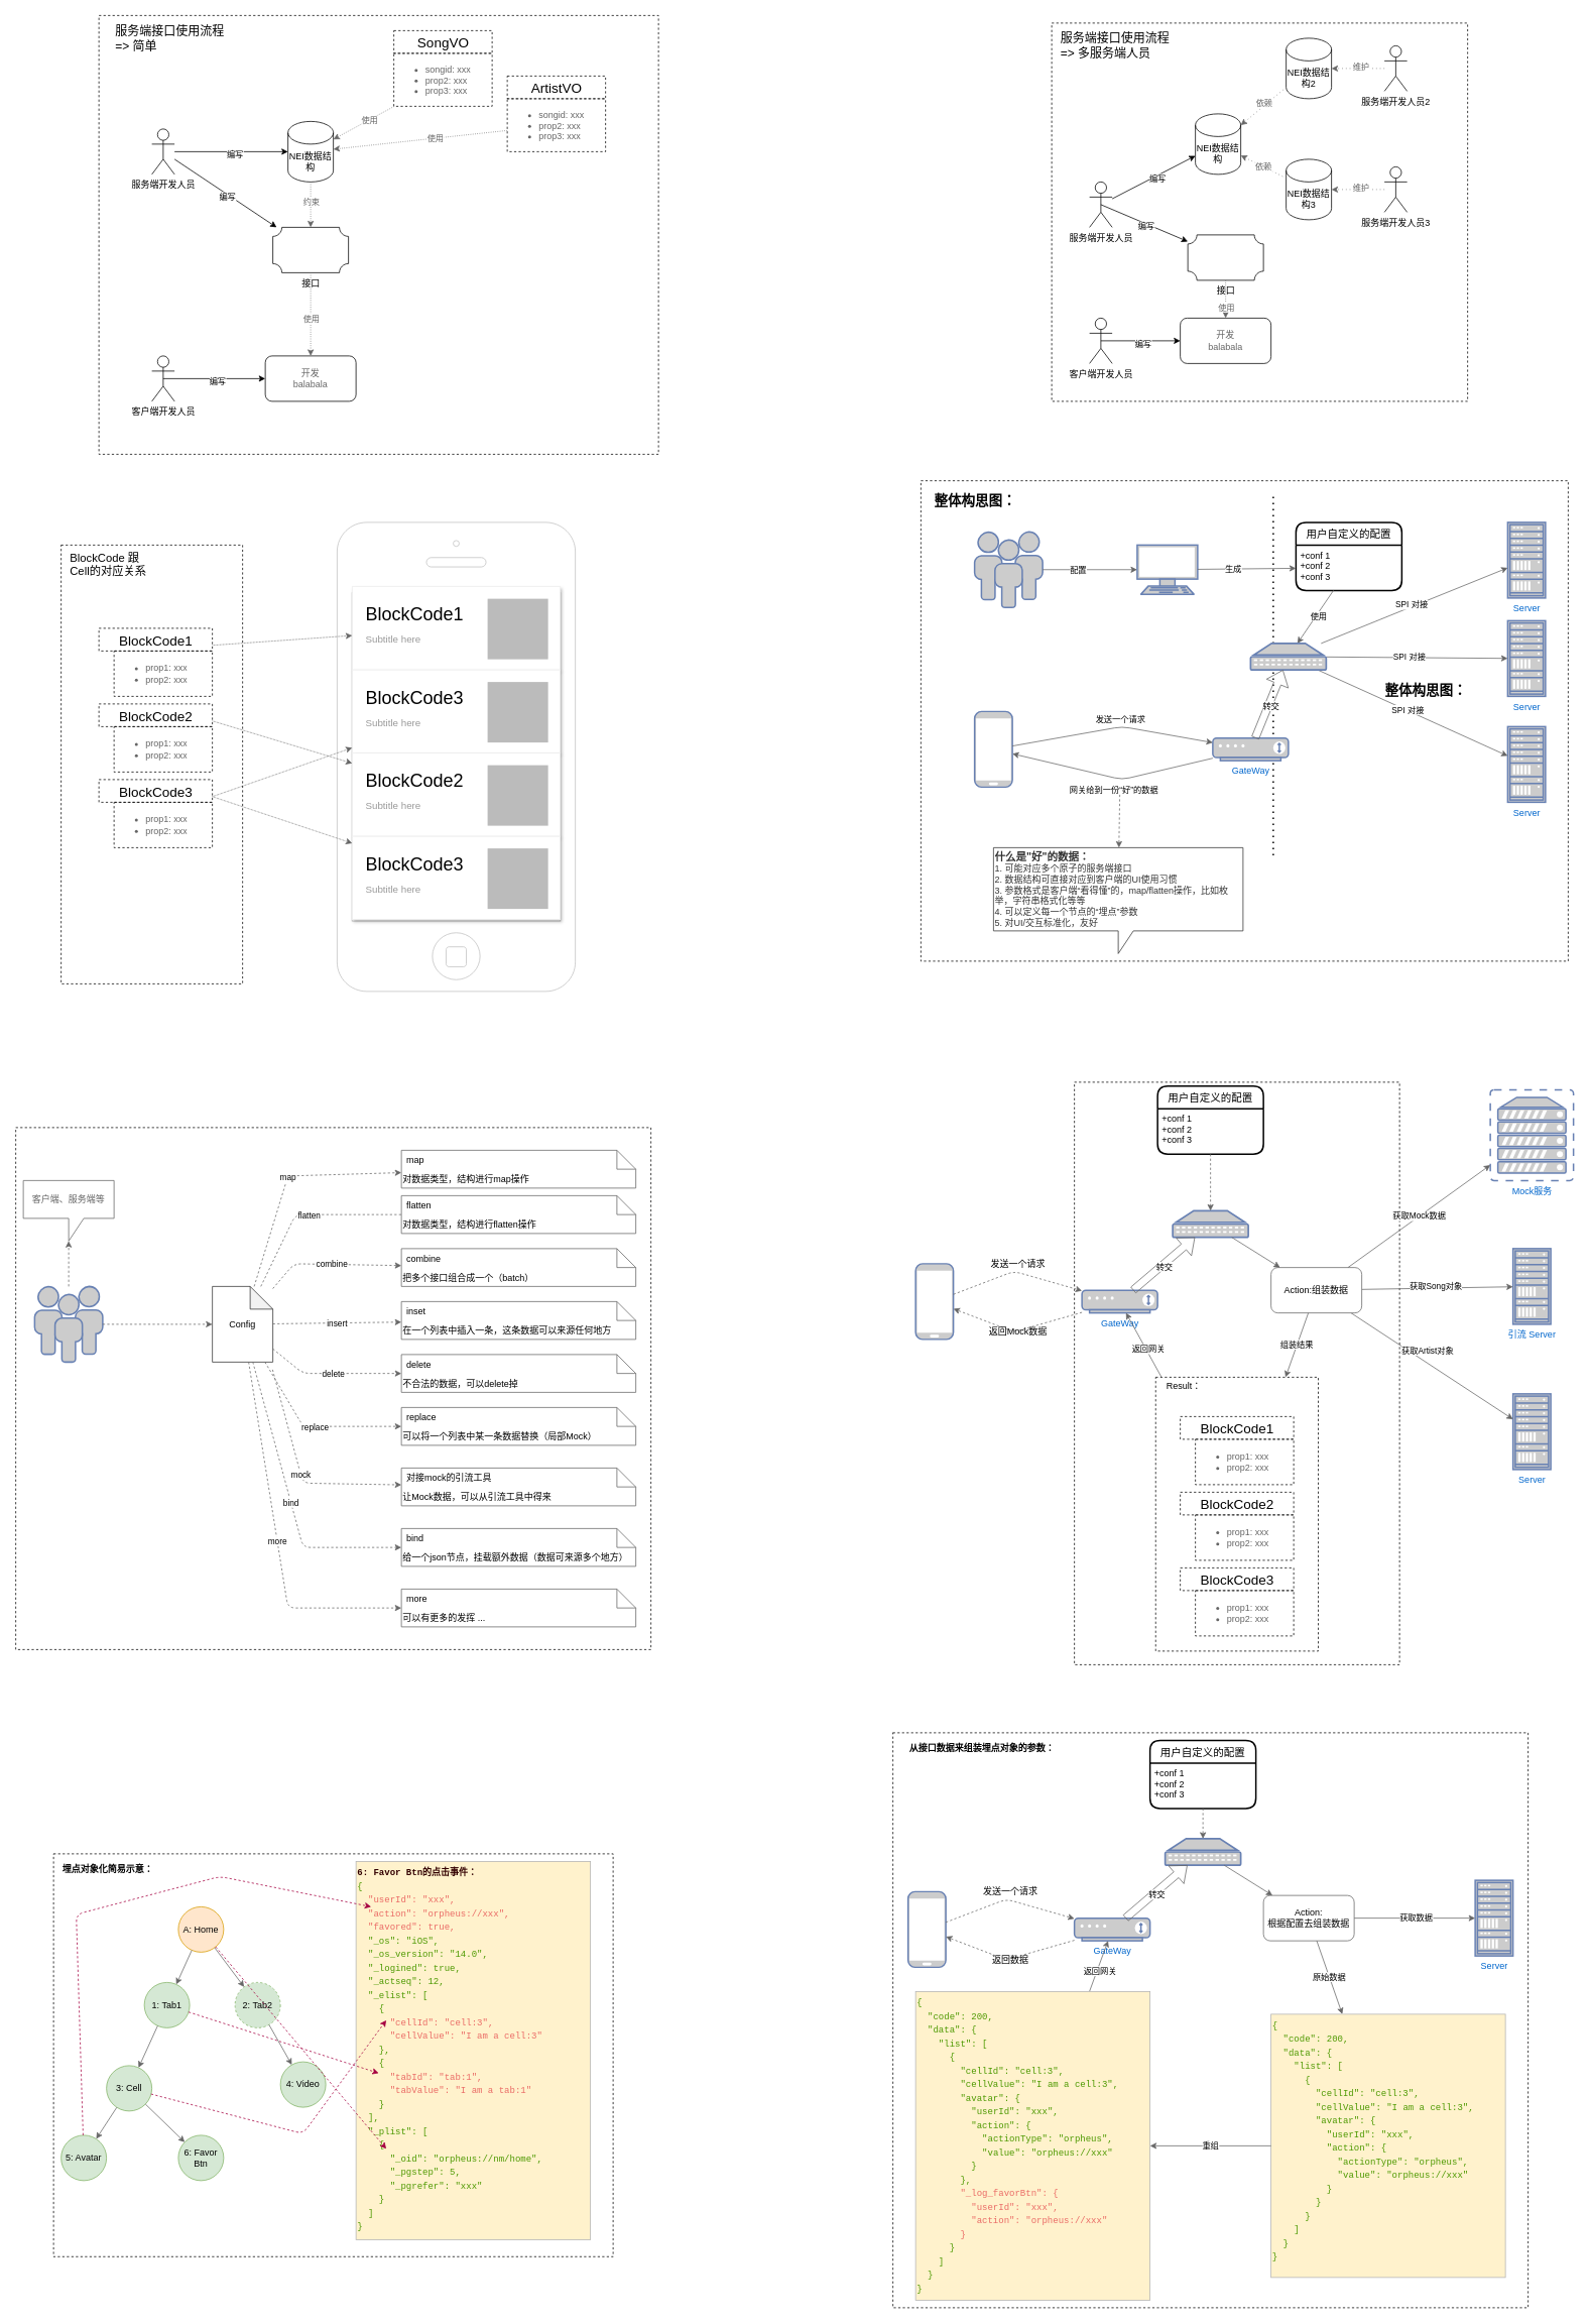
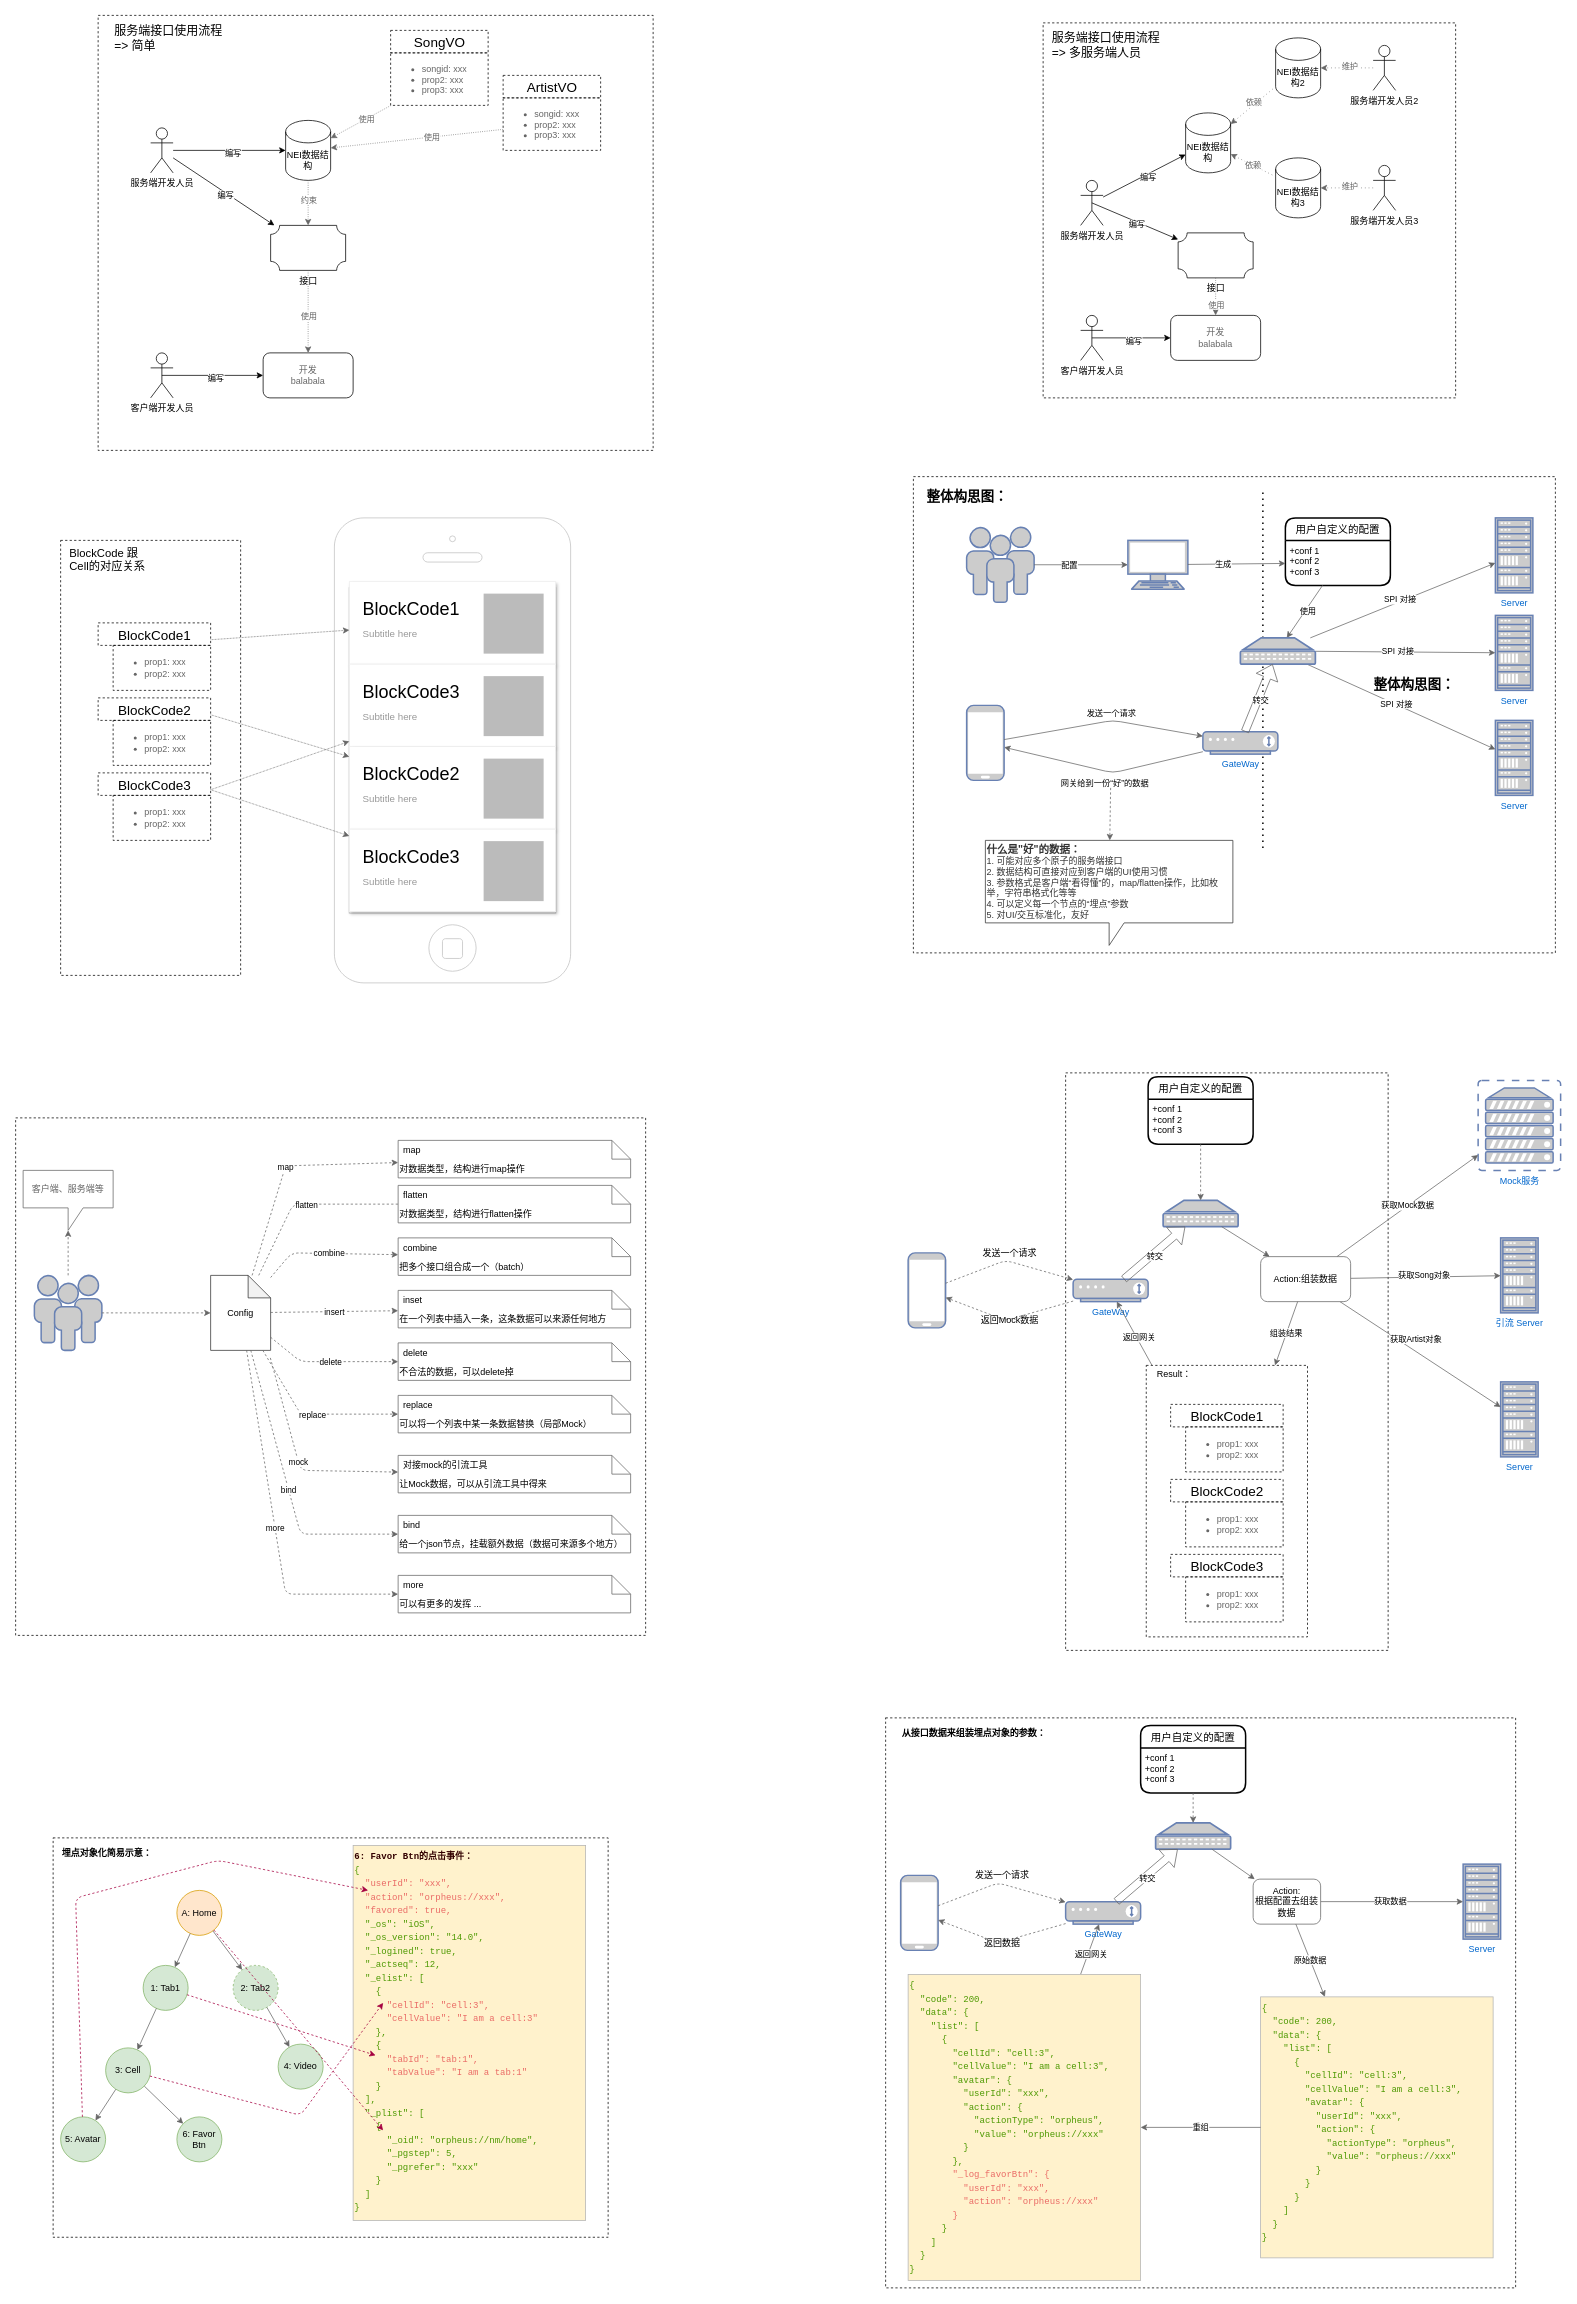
- <mxCell id="223" value="Action: &lt;br&gt;根据配置去组装数据" style="rounded=1;whiteSpace=wrap;html=1;strokeColor=#666666;" parent="1" vertex="1"><mxGeometry x="1670" y="2505" width="120" height="60" as="geometry" /></mxCell>
+ <mxCell id="223" value="Action: &lt;br&gt;根据配置去组装数据" style="rounded=1;whiteSpace=wrap;html=1;strokeColor=#666666;" parent="1" vertex="1"><mxGeometry x="1670" y="2505" width="90" height="60" as="geometry" /></mxCell>
